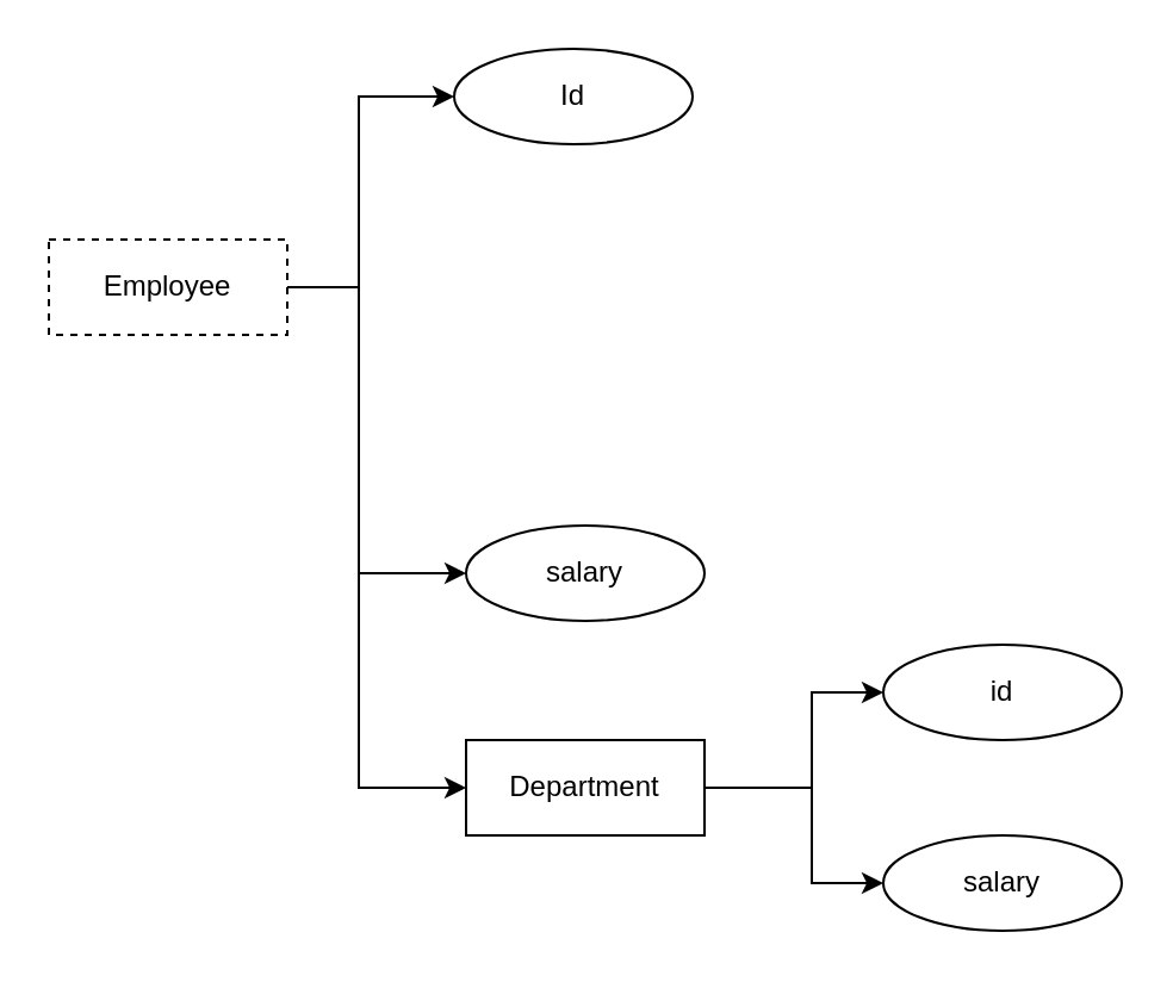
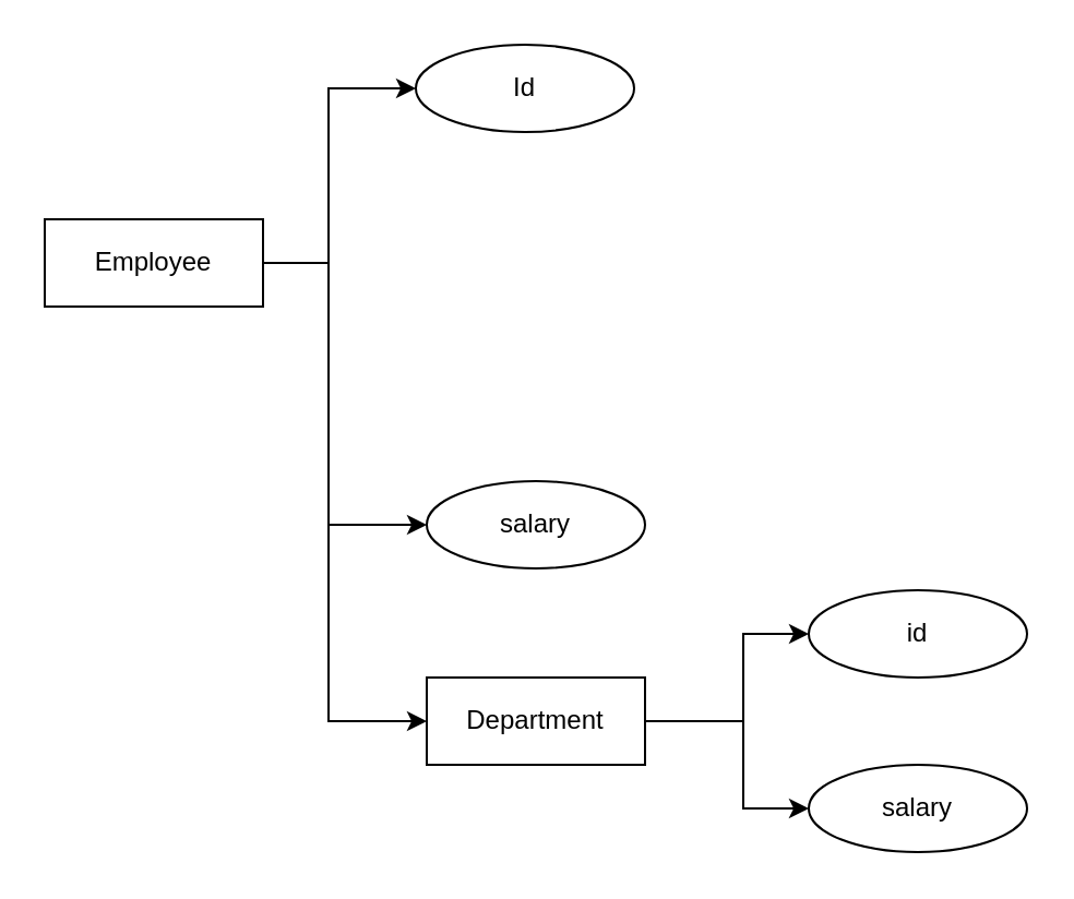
- <mxCell id="5" value="Employee&lt;br&gt;" style="whiteSpace=wrap;html=1;align=center;dashed=1;" vertex="1" parent="1"><mxGeometry x="20" y="100" width="100" height="40" as="geometry" /></mxCell>
+ <mxCell id="5" value="Employee&lt;br&gt;" style="whiteSpace=wrap;html=1;align=center;" vertex="1" parent="1"><mxGeometry x="20" y="100" width="100" height="40" as="geometry" /></mxCell>
